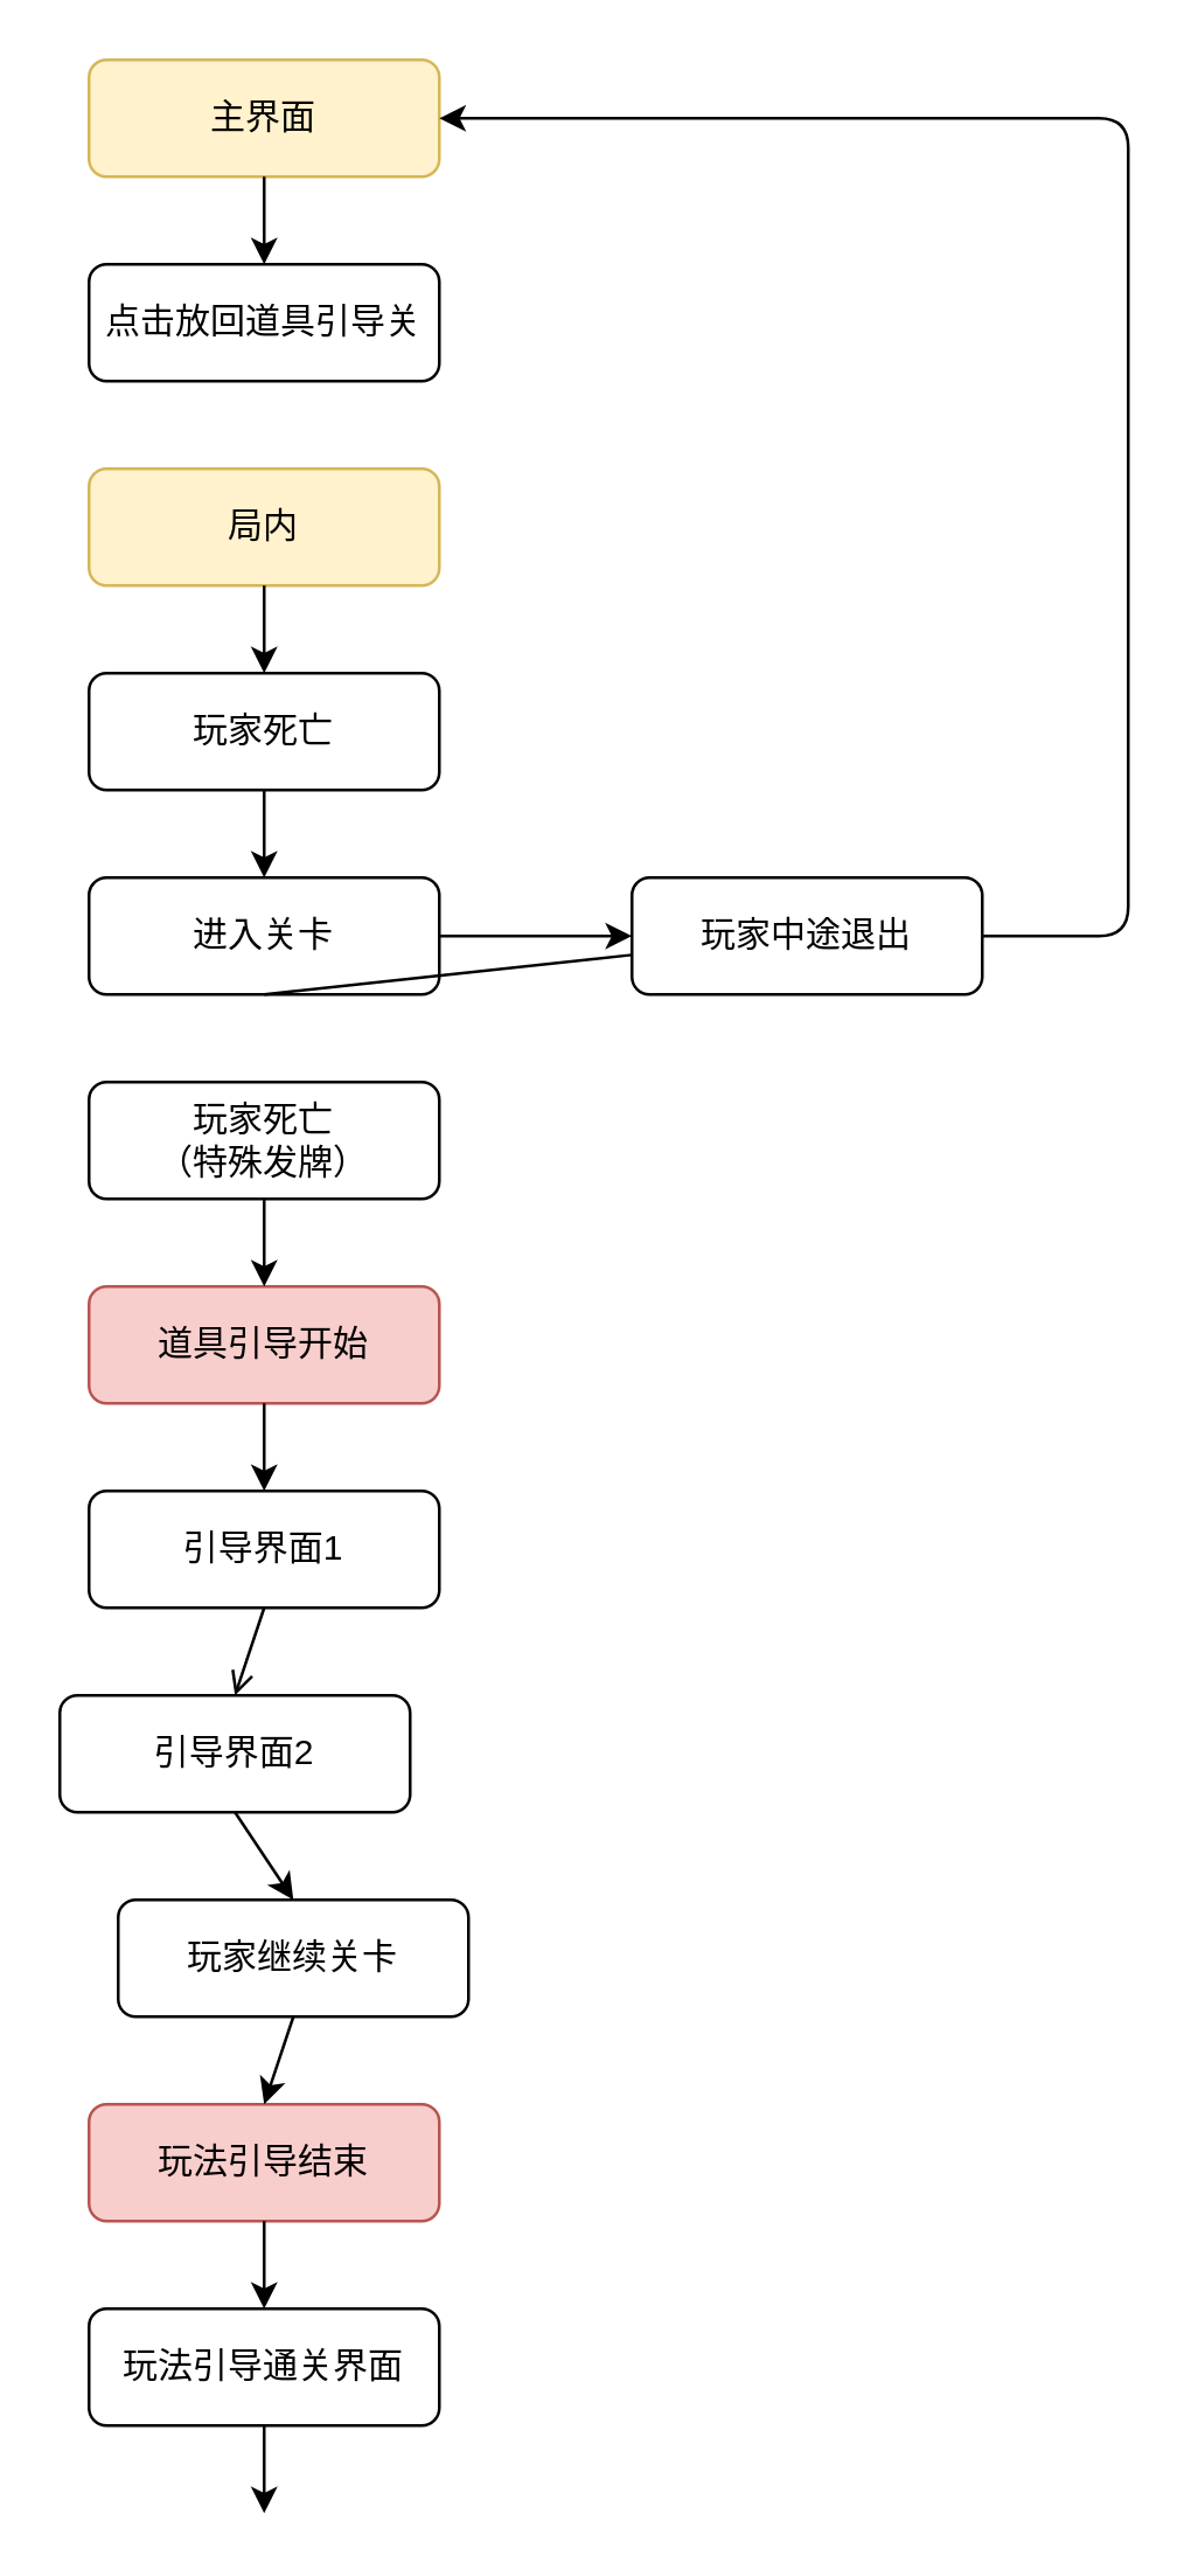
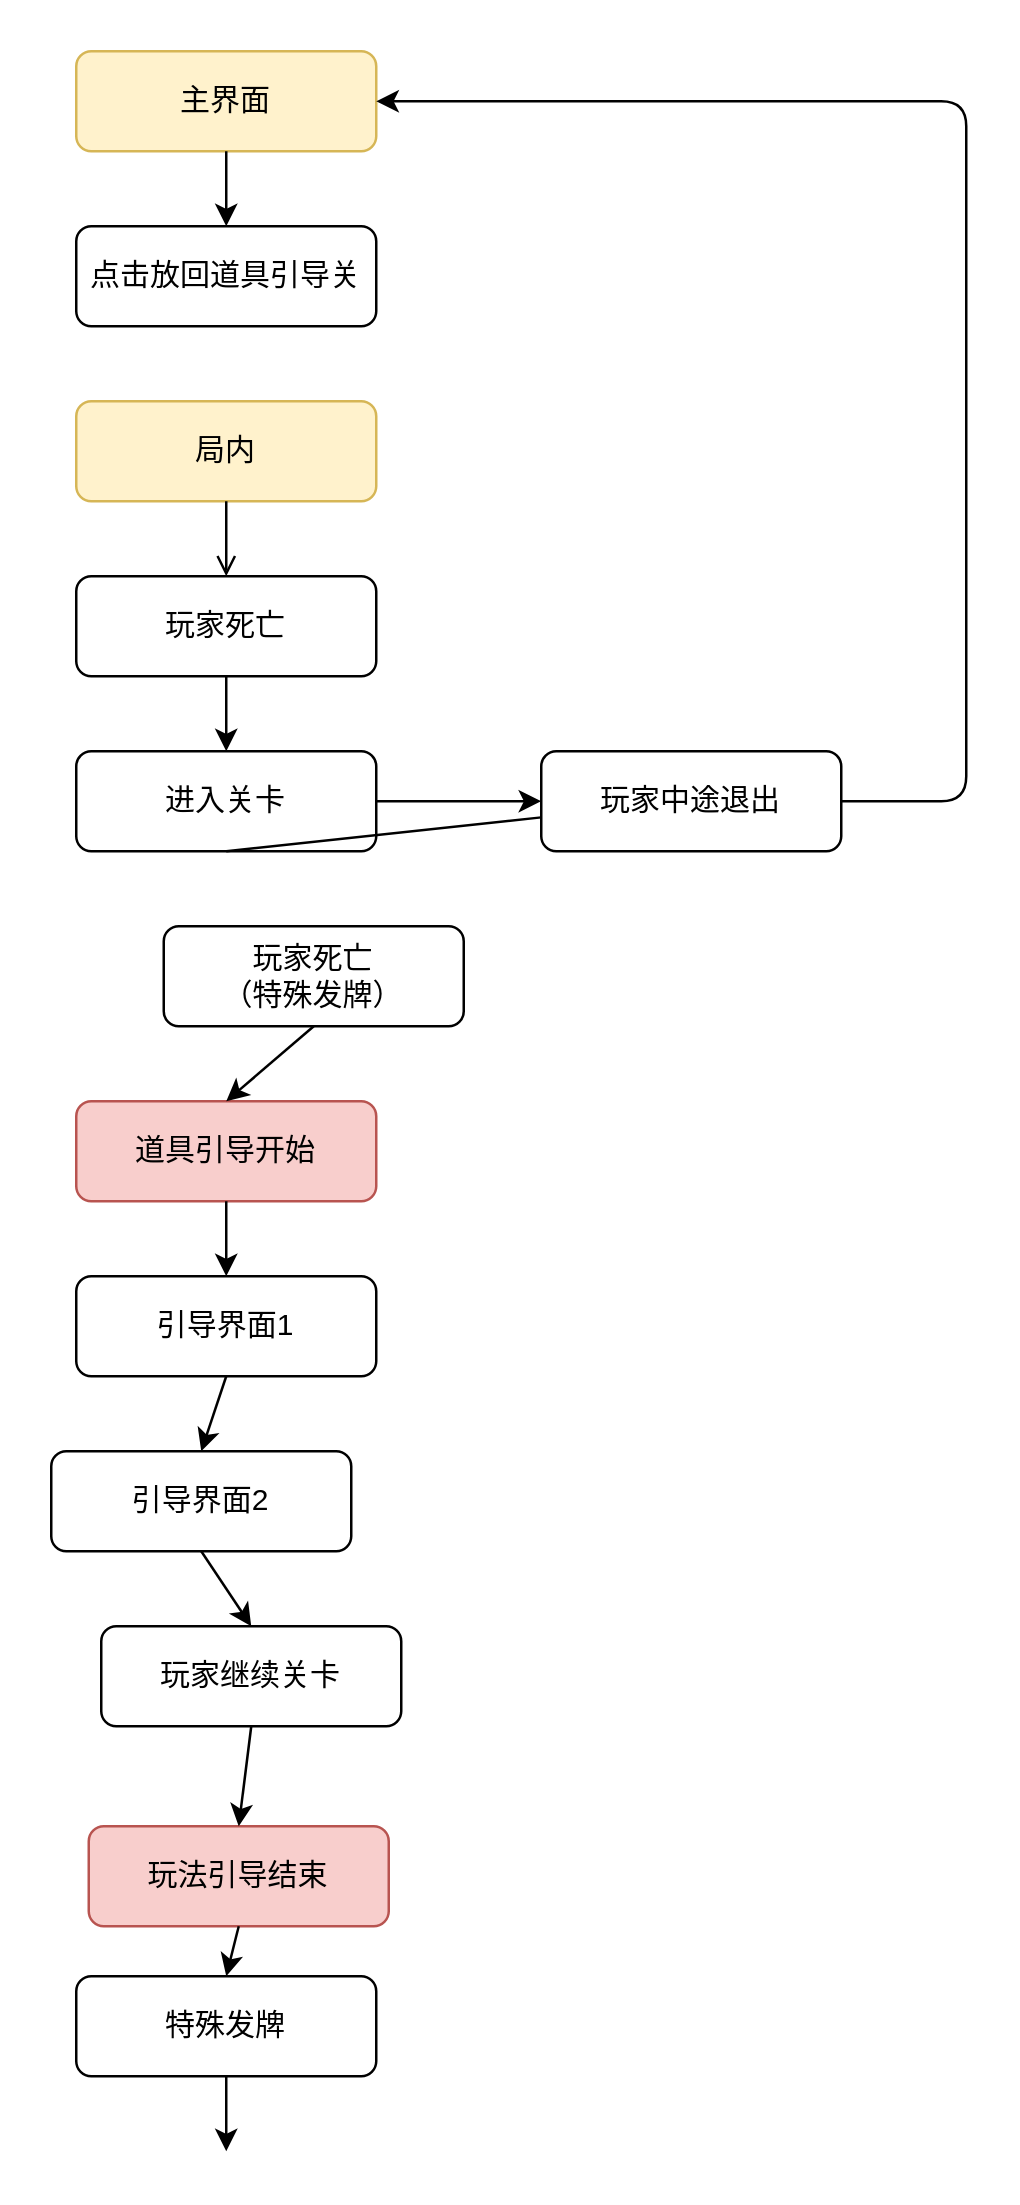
- <mxCell id="6" value="" style="endArrow=classic;html=1;exitX=0.5;exitY=1;exitDx=0;exitDy=0;entryX=0.5;entryY=0;entryDx=0;entryDy=0;" edge="1" parent="1" source="3" target="5"><mxGeometry width="50" height="50" relative="1" as="geometry"><mxPoint x="110" y="80" as="sourcePoint" /><mxPoint x="110" y="110" as="targetPoint" /></mxGeometry></mxCell>
+ <mxCell id="6" value="" style="endArrow=open;html=1;exitX=0.5;exitY=1;exitDx=0;exitDy=0;entryX=0.5;entryY=0;entryDx=0;entryDy=0;" edge="1" parent="1" source="3" target="5"><mxGeometry width="50" height="50" relative="1" as="geometry"><mxPoint x="110" y="80" as="sourcePoint" /><mxPoint x="110" y="110" as="targetPoint" /></mxGeometry></mxCell>
- <mxCell id="26" value="玩家死亡&lt;br&gt;（特殊发牌）" style="rounded=1;whiteSpace=wrap;html=1;" vertex="1" parent="1"><mxGeometry x="30" y="370" width="120" height="40" as="geometry" /></mxCell>
+ <mxCell id="26" value="玩家死亡&lt;br&gt;（特殊发牌）" style="rounded=1;whiteSpace=wrap;html=1;" vertex="1" parent="1"><mxGeometry x="65" y="370" width="120" height="40" as="geometry" /></mxCell>
- <mxCell id="15" value="" style="endArrow=open;html=1;exitX=0.5;exitY=1;exitDx=0;exitDy=0;entryX=0.5;entryY=0;entryDx=0;entryDy=0;" edge="1" parent="1" source="20" target="9"><mxGeometry width="50" height="50" relative="1" as="geometry"><mxPoint x="110" y="360" as="sourcePoint" /><mxPoint x="110" y="390" as="targetPoint" /></mxGeometry></mxCell>
+ <mxCell id="15" value="" style="endArrow=classic;html=1;exitX=0.5;exitY=1;exitDx=0;exitDy=0;entryX=0.5;entryY=0;entryDx=0;entryDy=0;" edge="1" parent="1" source="20" target="9"><mxGeometry width="50" height="50" relative="1" as="geometry"><mxPoint x="110" y="360" as="sourcePoint" /><mxPoint x="110" y="390" as="targetPoint" /></mxGeometry></mxCell>
- <mxCell id="13" value="玩法引导结束" style="rounded=1;whiteSpace=wrap;html=1;fillColor=#f8cecc;strokeColor=#b85450;" vertex="1" parent="1"><mxGeometry x="30" y="720" width="120" height="40" as="geometry" /></mxCell>
+ <mxCell id="13" value="玩法引导结束" style="rounded=1;whiteSpace=wrap;html=1;fillColor=#f8cecc;strokeColor=#b85450;" vertex="1" parent="1"><mxGeometry x="35" y="730" width="120" height="40" as="geometry" /></mxCell>
- <mxCell id="23" value="玩法引导通关界面" style="rounded=1;whiteSpace=wrap;html=1;" vertex="1" parent="1"><mxGeometry x="30" y="790" width="120" height="40" as="geometry" /></mxCell>
+ <mxCell id="23" value="特殊发牌" style="rounded=1;whiteSpace=wrap;html=1;" vertex="1" parent="1"><mxGeometry x="30" y="790" width="120" height="40" as="geometry" /></mxCell>
